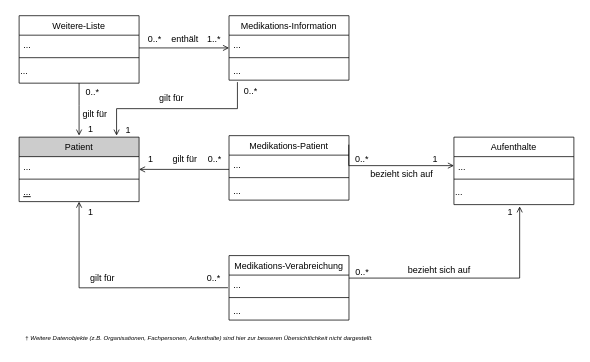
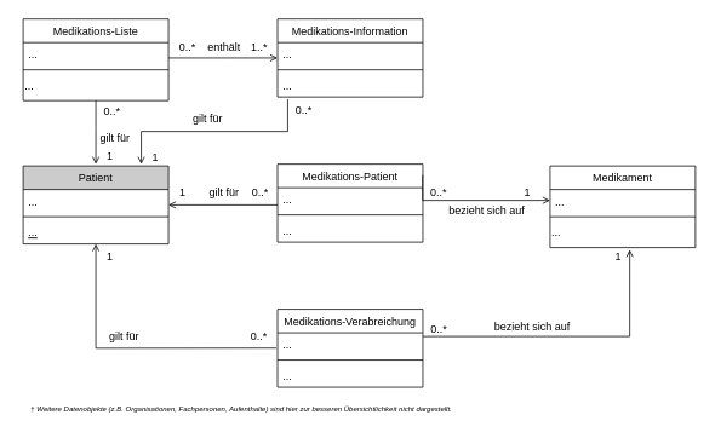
- <mxCell id="2" value="Weitere-Liste" style="swimlane;fontStyle=0;align=center;verticalAlign=top;childLayout=stackLayout;horizontal=1;startSize=26;horizontalStack=0;resizeParent=1;resizeLast=0;collapsible=1;marginBottom=0;rounded=0;shadow=0;strokeWidth=1;" parent="1" vertex="1"><mxGeometry x="25" y="20" width="160" height="90" as="geometry"><mxRectangle x="230" y="140" width="160" height="26" as="alternateBounds" /></mxGeometry></mxCell>
+ <mxCell id="2" value="Medikations-Liste" style="swimlane;fontStyle=0;align=center;verticalAlign=top;childLayout=stackLayout;horizontal=1;startSize=26;horizontalStack=0;resizeParent=1;resizeLast=0;collapsible=1;marginBottom=0;rounded=0;shadow=0;strokeWidth=1;" parent="1" vertex="1"><mxGeometry x="25" y="20" width="160" height="90" as="geometry"><mxRectangle x="230" y="140" width="160" height="26" as="alternateBounds" /></mxGeometry></mxCell>
- <mxCell id="10" value="Aufenthalte" style="swimlane;fontStyle=0;align=center;verticalAlign=top;childLayout=stackLayout;horizontal=1;startSize=26;horizontalStack=0;resizeParent=1;resizeLast=0;collapsible=1;marginBottom=0;rounded=0;shadow=0;strokeWidth=1;" parent="1" vertex="1"><mxGeometry x="605" y="182" width="160" height="90" as="geometry"><mxRectangle x="340" y="380" width="170" height="26" as="alternateBounds" /></mxGeometry></mxCell>
+ <mxCell id="10" value="Medikament" style="swimlane;fontStyle=0;align=center;verticalAlign=top;childLayout=stackLayout;horizontal=1;startSize=26;horizontalStack=0;resizeParent=1;resizeLast=0;collapsible=1;marginBottom=0;rounded=0;shadow=0;strokeWidth=1;" parent="1" vertex="1"><mxGeometry x="605" y="182" width="160" height="90" as="geometry"><mxRectangle x="340" y="380" width="170" height="26" as="alternateBounds" /></mxGeometry></mxCell>
